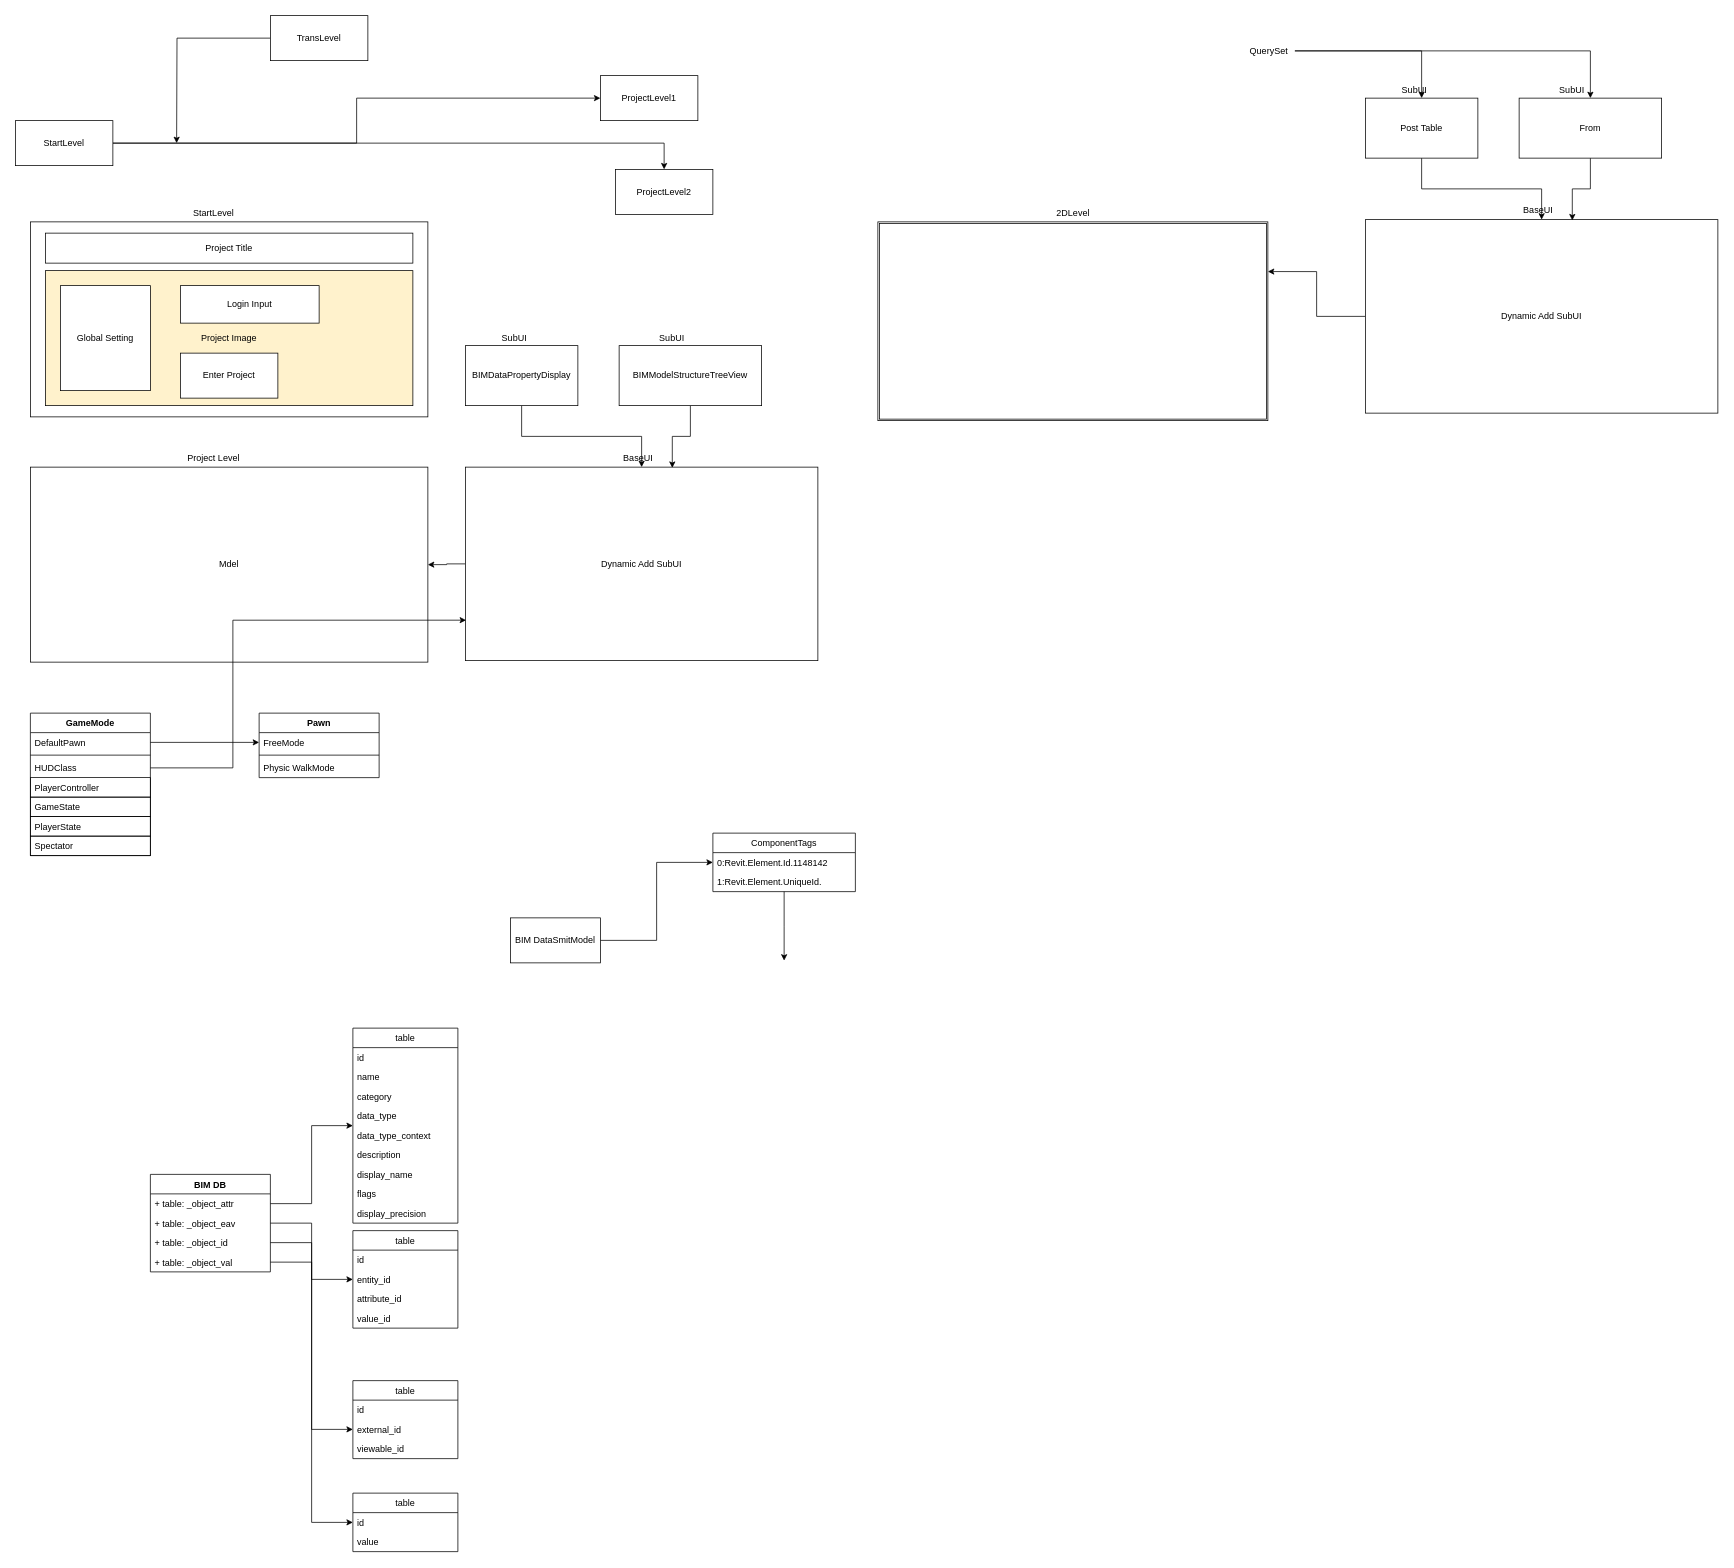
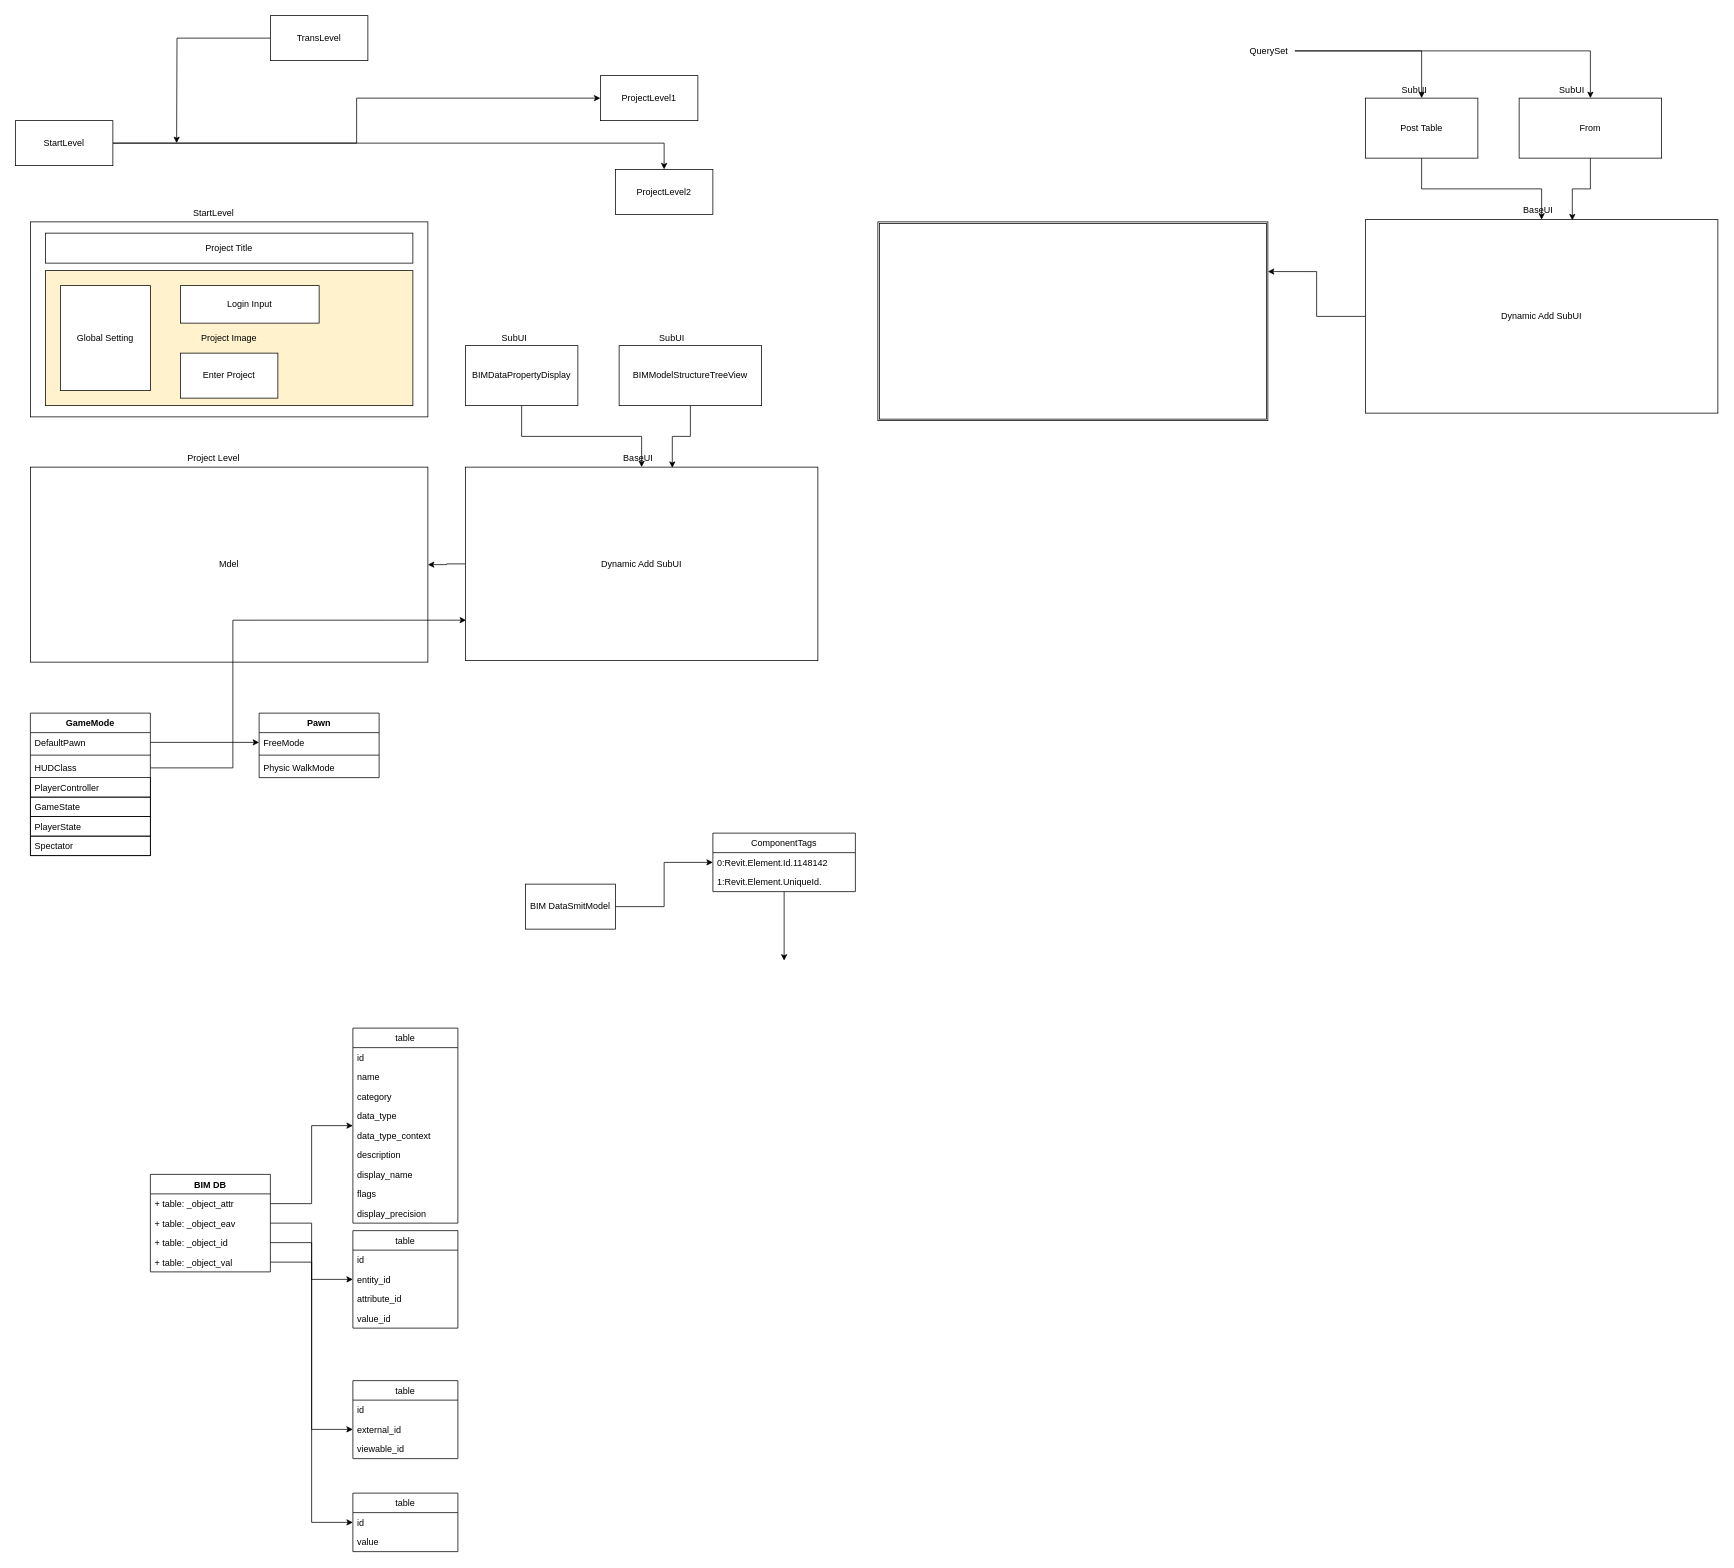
- <mxCell id="42" value="2DLevel" style="text;html=1;align=center;verticalAlign=middle;resizable=0;points=[];autosize=1;" parent="1" vertex="1"><mxGeometry x="1400" y="273" width="60" height="20" as="geometry" /></mxCell>
- <mxCell id="56" value="BIM DataSmitModel" style="rounded=0;whiteSpace=wrap;html=1;" vertex="1" parent="1"><mxGeometry x="680" y="1223" width="120" height="60" as="geometry" /></mxCell>
+ <mxCell id="56" value="BIM DataSmitModel" style="rounded=0;whiteSpace=wrap;html=1;" vertex="1" parent="1"><mxGeometry x="700" y="1178" width="120" height="60" as="geometry" /></mxCell>
